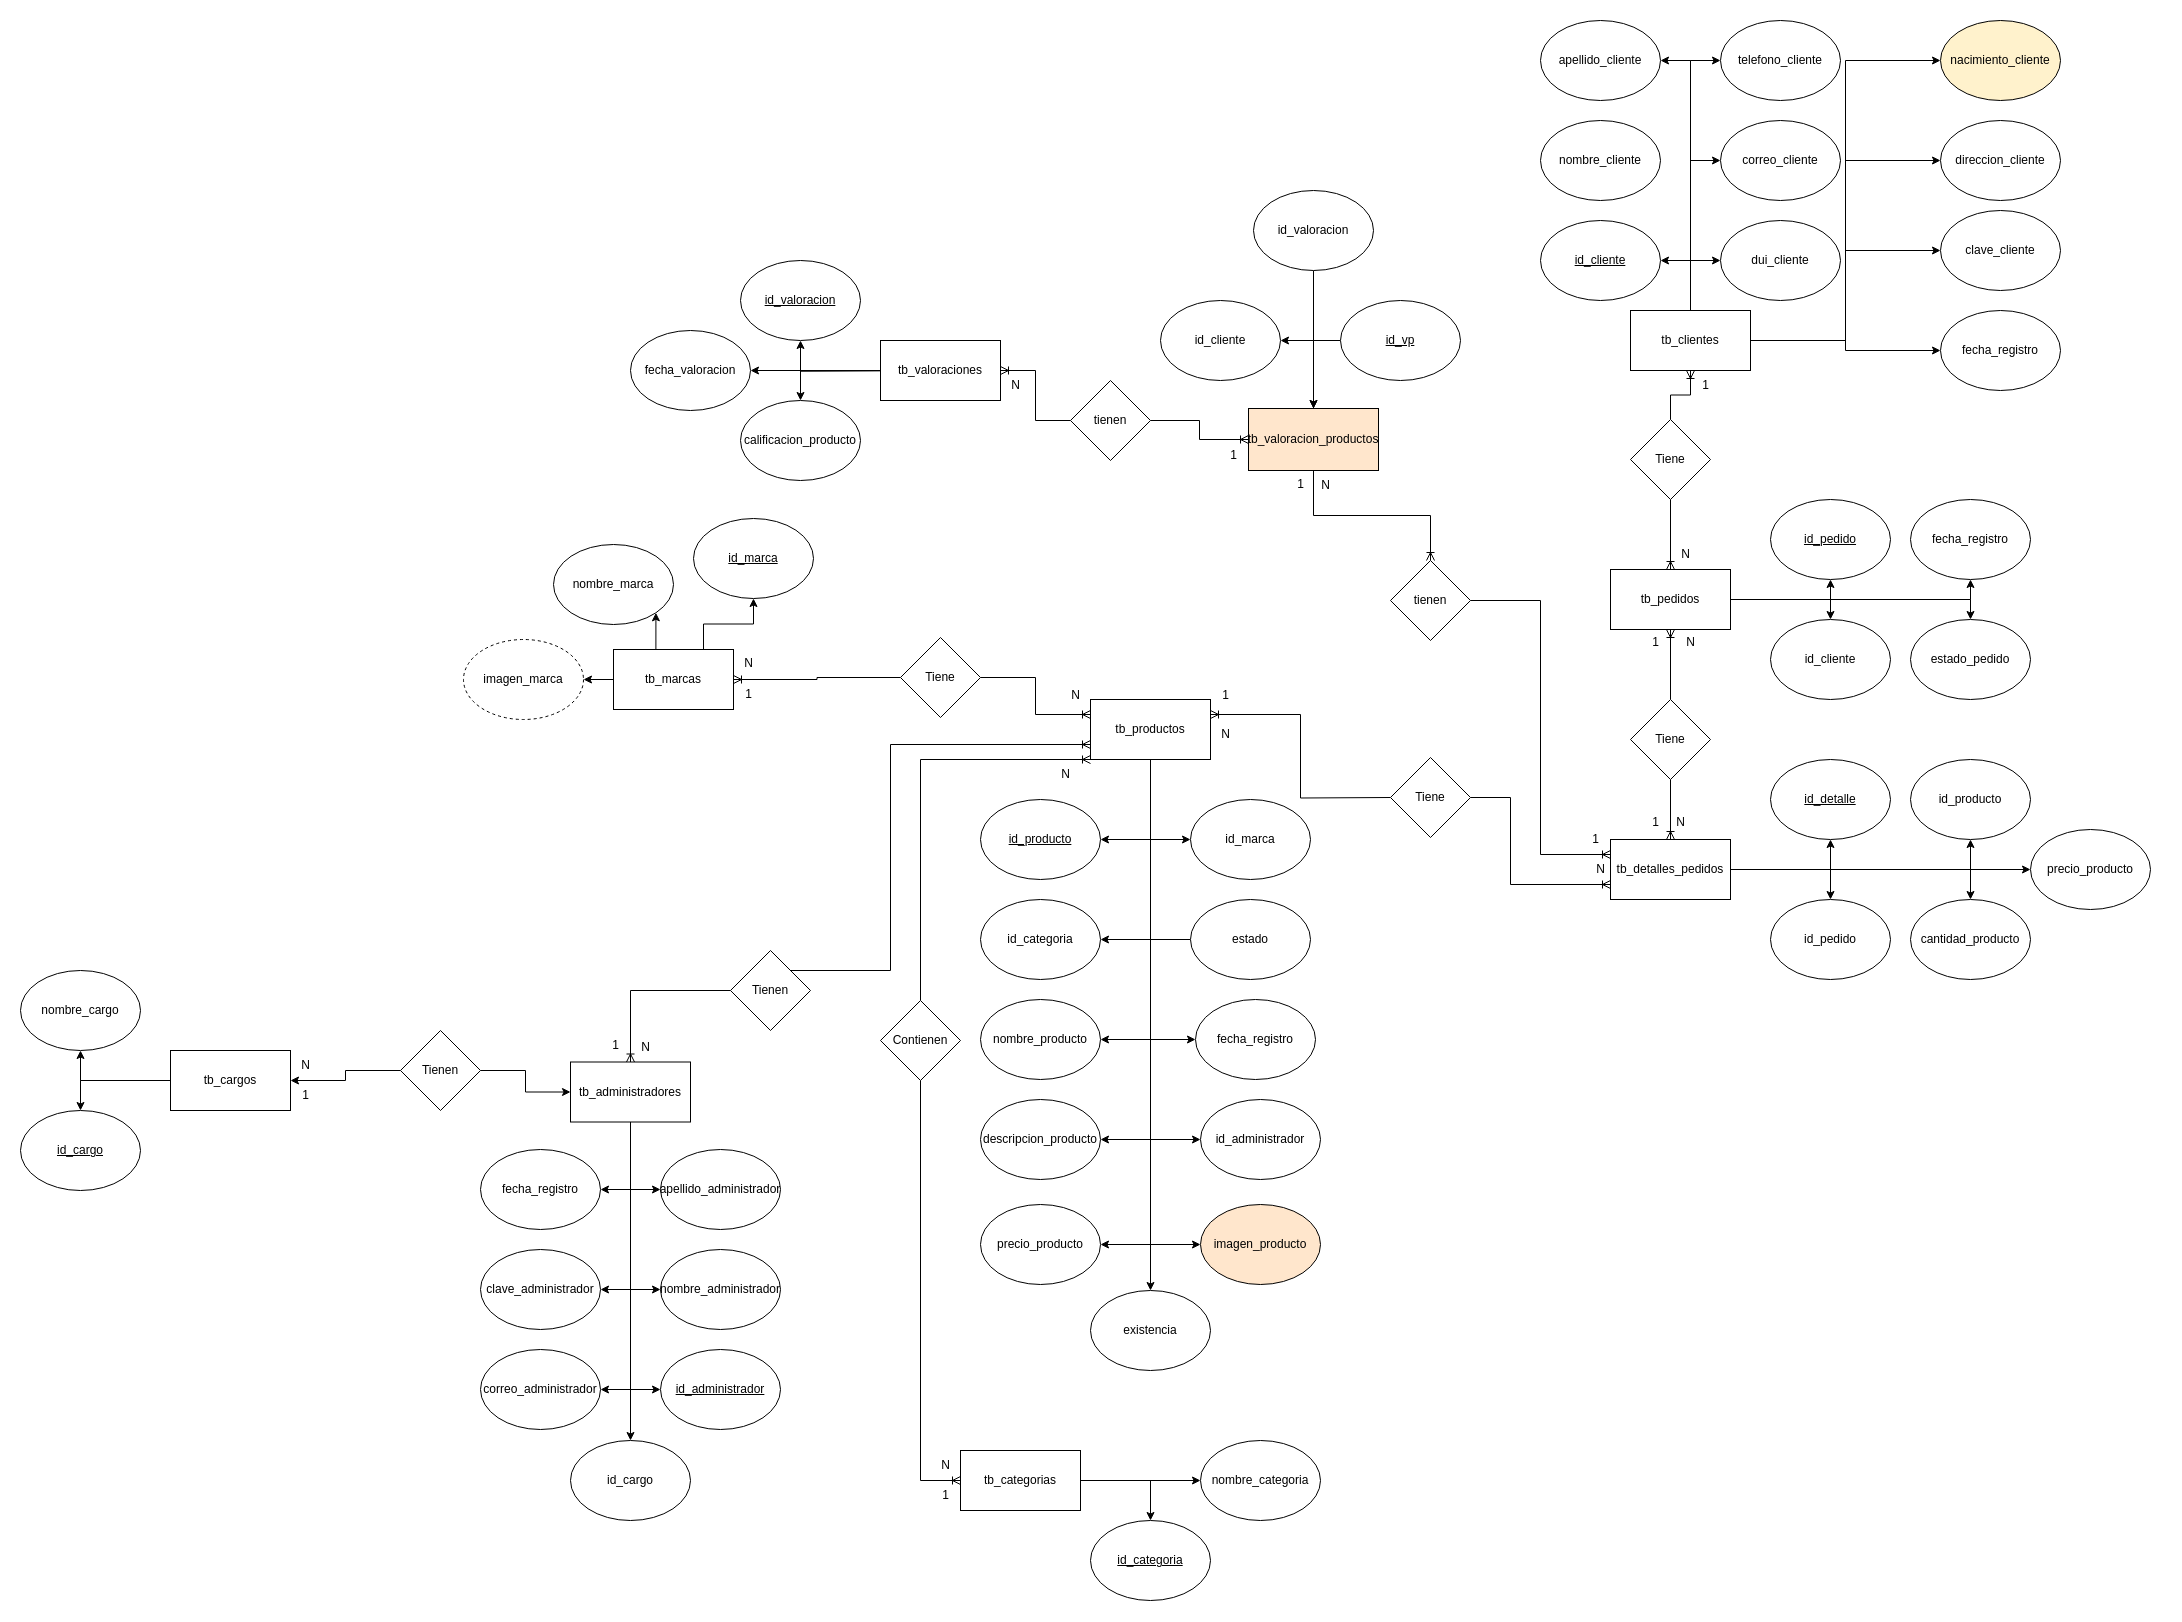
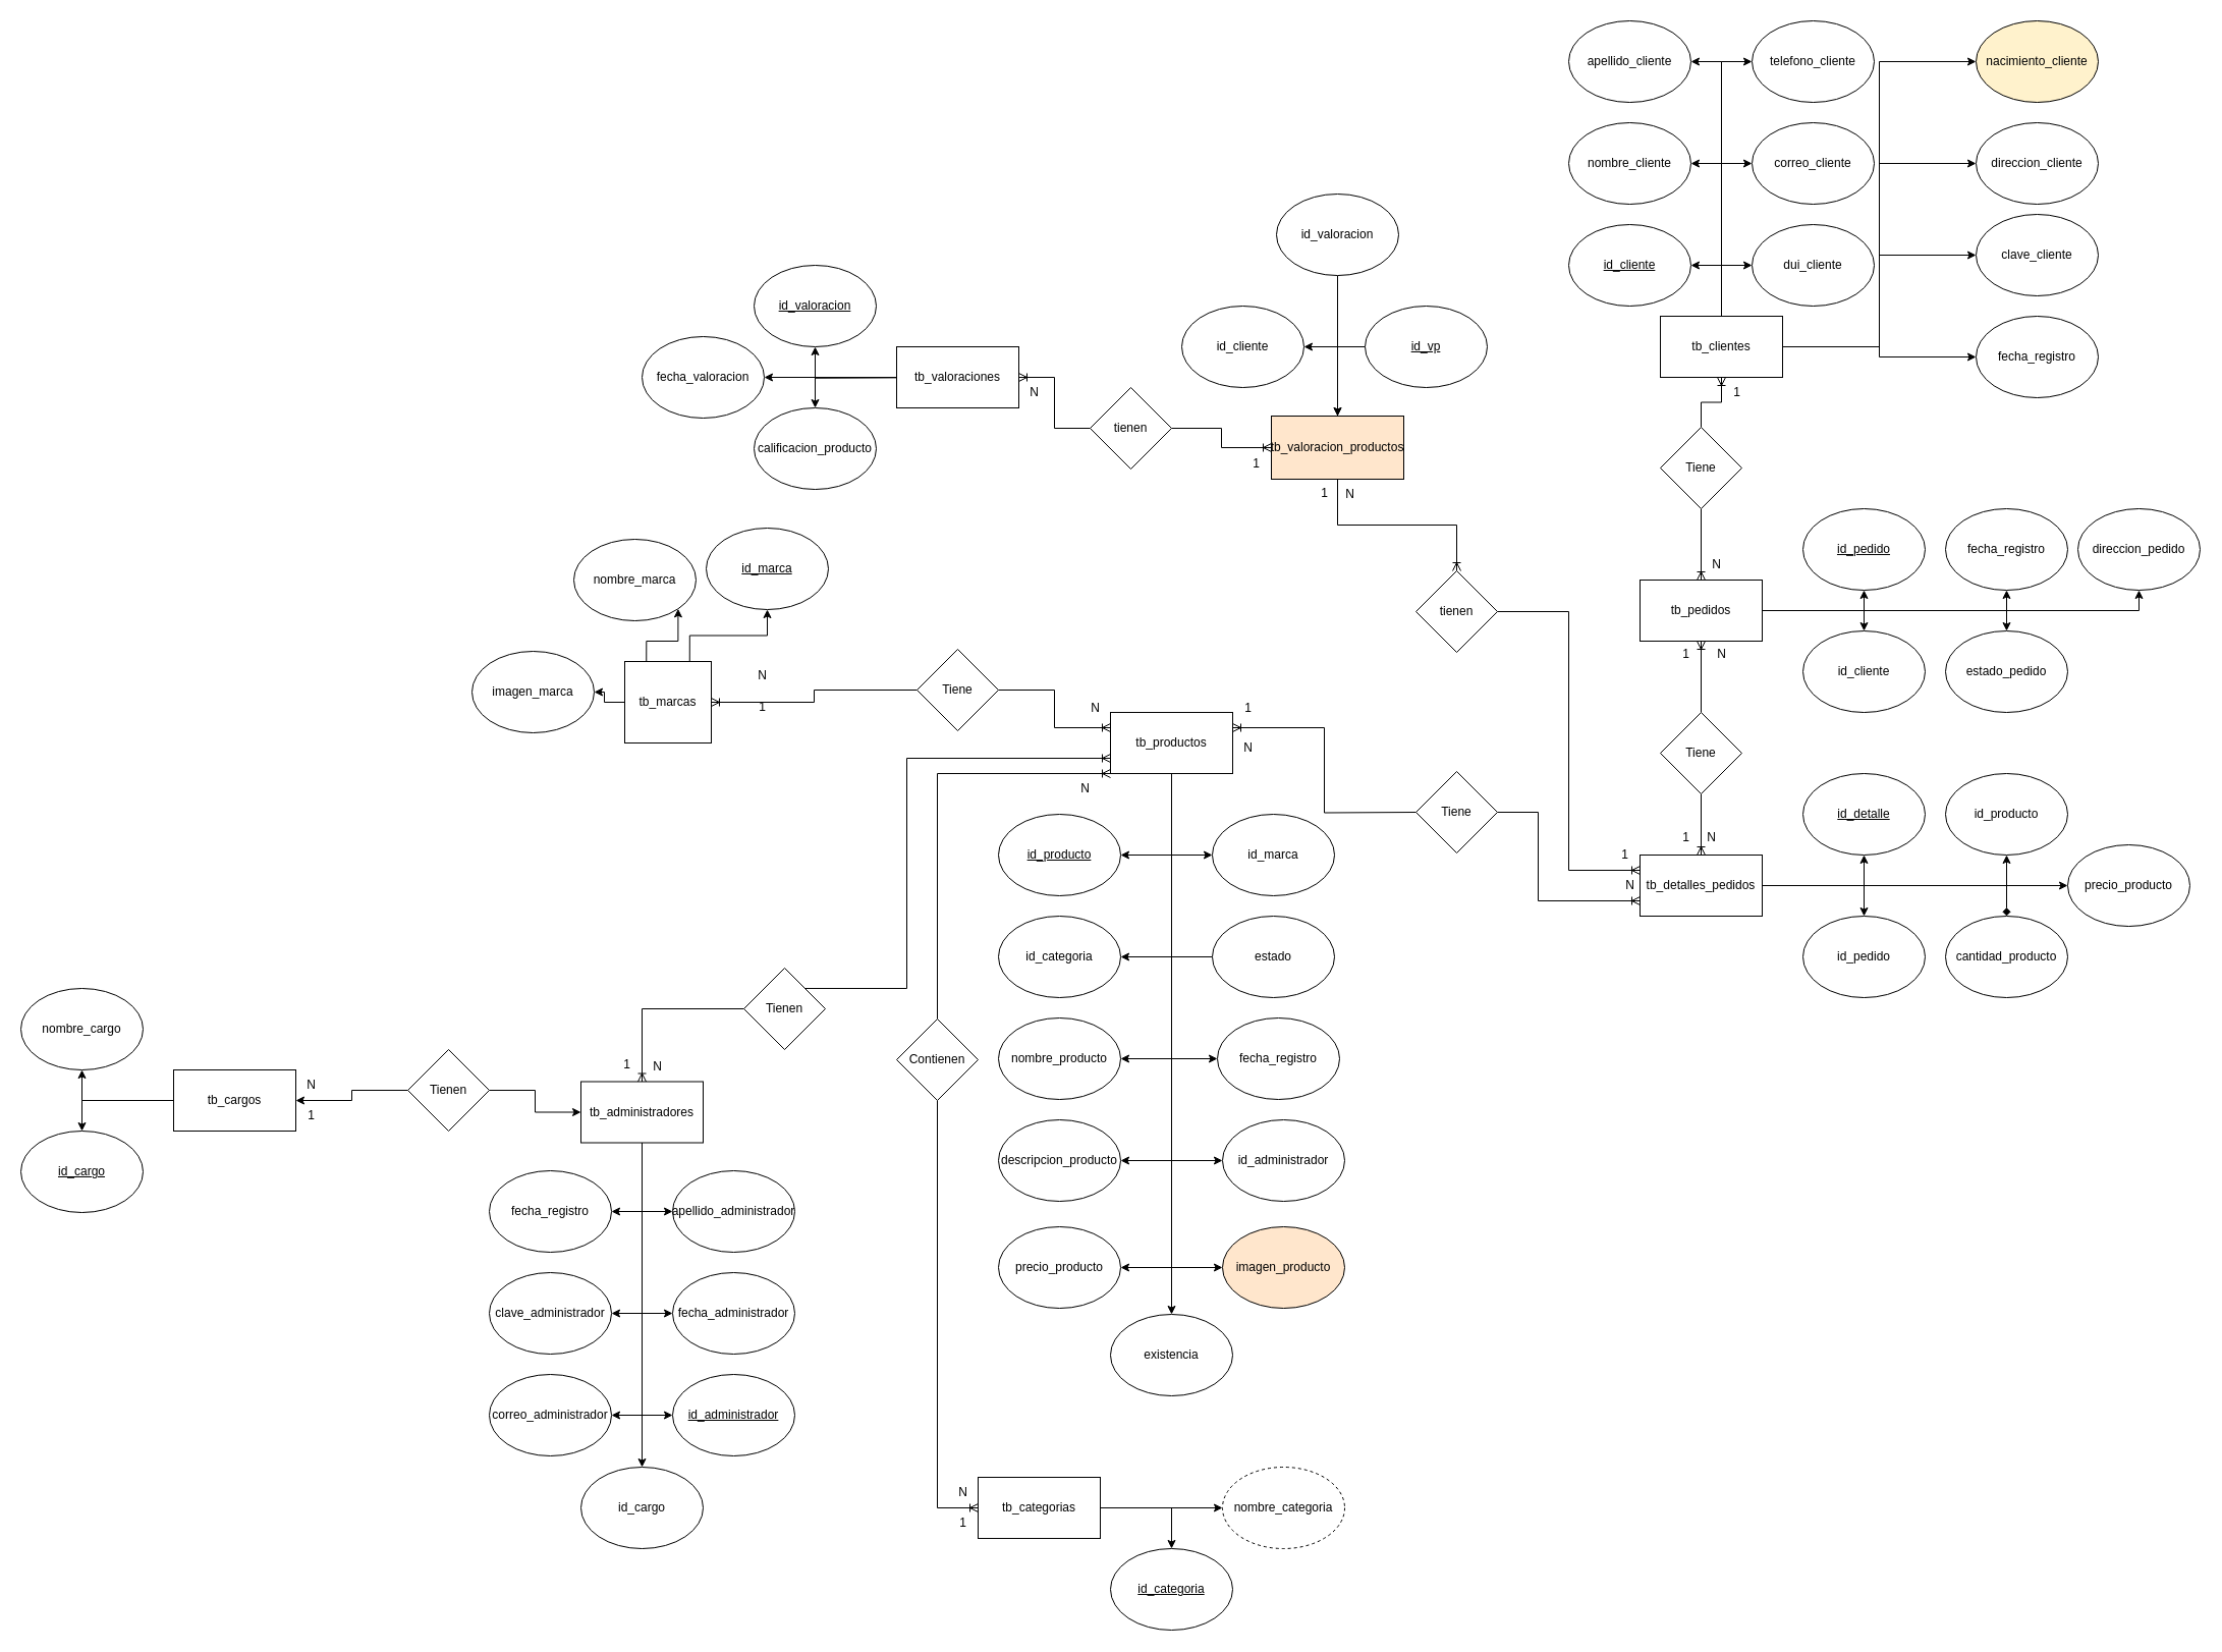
+ <mxCell id="3" style="edgeStyle=orthogonalEdgeStyle;rounded=0;orthogonalLoop=1;jettySize=auto;html=1;entryX=1;entryY=0.5;entryDx=0;entryDy=0;" parent="1" source="12" target="14" edge="1"><mxGeometry relative="1" as="geometry" /></mxCell>
+ <mxCell id="33" value="direccion_pedido" style="ellipse;whiteSpace=wrap;html=1;" parent="1" vertex="1"><mxGeometry x="2040" y="499" width="120" height="80" as="geometry" /></mxCell>
- <mxCell id="111" value="nombre_marca" style="ellipse;whiteSpace=wrap;html=1;" parent="1" vertex="1"><mxGeometry x="553" y="544" width="120" height="80" as="geometry" /></mxCell>
+ <mxCell id="111" value="nombre_marca" style="ellipse;whiteSpace=wrap;html=1;" parent="1" vertex="1"><mxGeometry x="563" y="529" width="120" height="80" as="geometry" /></mxCell>
+ <mxCell id="25" style="edgeStyle=orthogonalEdgeStyle;rounded=0;orthogonalLoop=1;jettySize=auto;html=1;entryX=0.5;entryY=1;entryDx=0;entryDy=0;" parent="1" source="28" target="33" edge="1"><mxGeometry relative="1" as="geometry"><Array as="points"><mxPoint x="2100" y="599" /></Array></mxGeometry></mxCell>
- <mxCell id="160" value="imagen_marca" style="ellipse;whiteSpace=wrap;html=1;fontStyle=0;dashed=1;" vertex="1" parent="1"><mxGeometry x="463" y="639" width="120" height="80" as="geometry" /></mxCell>
+ <mxCell id="160" value="imagen_marca" style="ellipse;whiteSpace=wrap;html=1;fontStyle=0" vertex="1" parent="1"><mxGeometry x="463" y="639" width="120" height="80" as="geometry" /></mxCell>
- <mxCell id="109" value="tb_marcas" style="rounded=0;whiteSpace=wrap;html=1;" parent="1" vertex="1"><mxGeometry x="613" y="649" width="120" height="60" as="geometry" /></mxCell>
+ <mxCell id="109" value="tb_marcas" style="rounded=0;whiteSpace=wrap;html=1;" parent="1" vertex="1"><mxGeometry x="613" y="649" width="85" height="80" as="geometry" /></mxCell>
- <mxCell id="84" style="edgeStyle=orthogonalEdgeStyle;rounded=0;orthogonalLoop=1;jettySize=auto;html=1;entryX=0.5;entryY=0;entryDx=0;entryDy=0;" parent="1" source="86" target="90" edge="1"><mxGeometry relative="1" as="geometry" /></mxCell>
+ <mxCell id="84" style="edgeStyle=orthogonalEdgeStyle;rounded=0;orthogonalLoop=1;jettySize=auto;html=1;entryX=0.5;entryY=0;entryDx=0;entryDy=0;endArrow=diamond;" parent="1" source="86" target="90" edge="1"><mxGeometry relative="1" as="geometry" /></mxCell>
- <mxCell id="48" value="nombre_administrador" style="ellipse;whiteSpace=wrap;html=1;" parent="1" vertex="1"><mxGeometry x="660" y="1249" width="120" height="80" as="geometry" /></mxCell>
+ <mxCell id="48" value="fecha_administrador" style="ellipse;whiteSpace=wrap;html=1;" parent="1" vertex="1"><mxGeometry x="660" y="1249" width="120" height="80" as="geometry" /></mxCell>
- <mxCell id="38" value="nombre_categoria" style="ellipse;whiteSpace=wrap;html=1;" parent="1" vertex="1"><mxGeometry x="1200" y="1440" width="120" height="80" as="geometry" /></mxCell>
+ <mxCell id="38" value="nombre_categoria" style="ellipse;whiteSpace=wrap;html=1;dashed=1;" parent="1" vertex="1"><mxGeometry x="1200" y="1440" width="120" height="80" as="geometry" /></mxCell>
